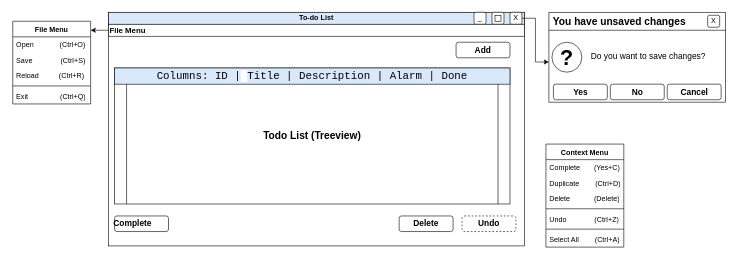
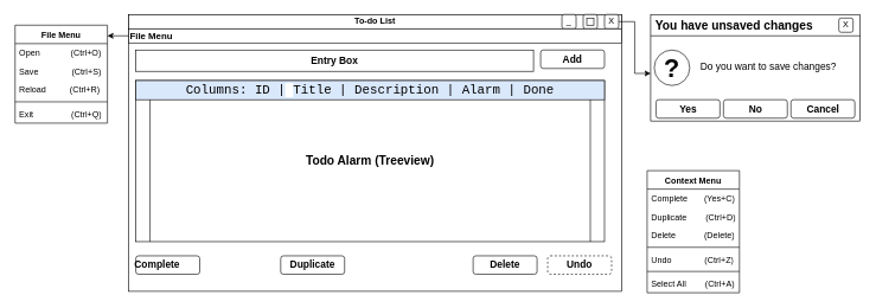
- <mxCell id="3" value="&lt;b&gt;To-do List&lt;/b&gt;" style="rounded=0;whiteSpace=wrap;html=1;align=center;fillColor=#dae8fc;" vertex="1" parent="1"><mxGeometry x="180" y="20" width="694" height="20" as="geometry" /></mxCell>
+ <mxCell id="3" value="&lt;b&gt;To-do List&lt;/b&gt;" style="rounded=0;whiteSpace=wrap;html=1;align=center;" vertex="1" parent="1"><mxGeometry x="180" y="20" width="694" height="20" as="geometry" /></mxCell>
+ <mxCell id="16" value="Entry Box" style="rounded=0;whiteSpace=wrap;html=1;fontSize=14;fontStyle=1;align=center;" vertex="1" parent="1"><mxGeometry x="190" y="70" width="560" height="30" as="geometry" /></mxCell>
- <mxCell id="18" value="&lt;span style=&quot;font-size: 17px;&quot;&gt;Todo List (Treeview)&lt;/span&gt;" style="shape=process;whiteSpace=wrap;html=1;backgroundOutline=1;fontStyle=1;size=0.03;" vertex="1" parent="1"><mxGeometry x="190" y="113" width="660" height="227" as="geometry" /></mxCell>
+ <mxCell id="18" value="&lt;span style=&quot;font-size: 17px;&quot;&gt;Todo Alarm (Treeview)&lt;/span&gt;" style="shape=process;whiteSpace=wrap;html=1;backgroundOutline=1;fontStyle=1;size=0.03;" vertex="1" parent="1"><mxGeometry x="190" y="113" width="660" height="227" as="geometry" /></mxCell>
+ <mxCell id="22" value="Duplicate" style="rounded=1;whiteSpace=wrap;html=1;fontSize=14;fontStyle=1" vertex="1" parent="1"><mxGeometry x="394" y="360" width="90" height="26" as="geometry" /></mxCell>
